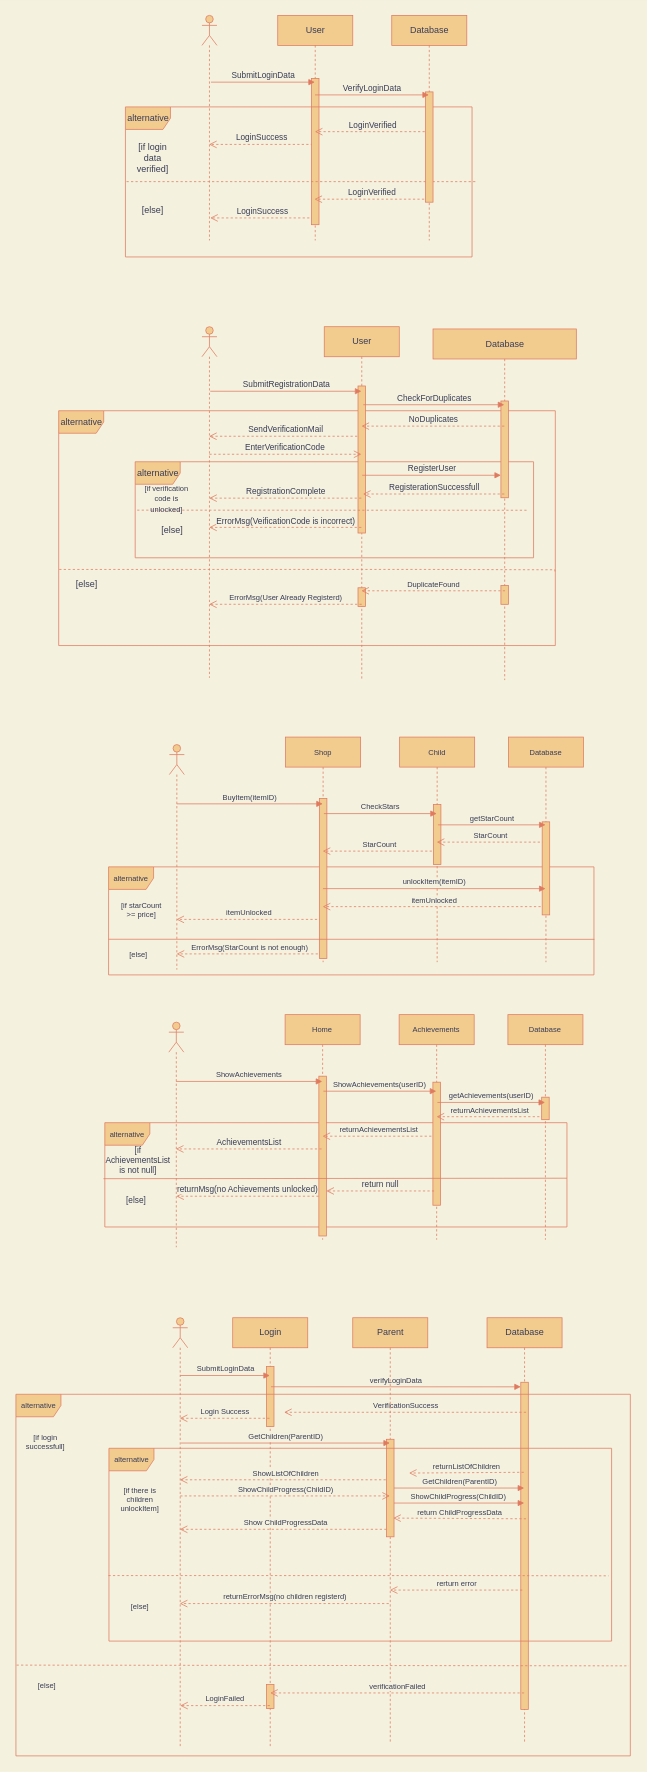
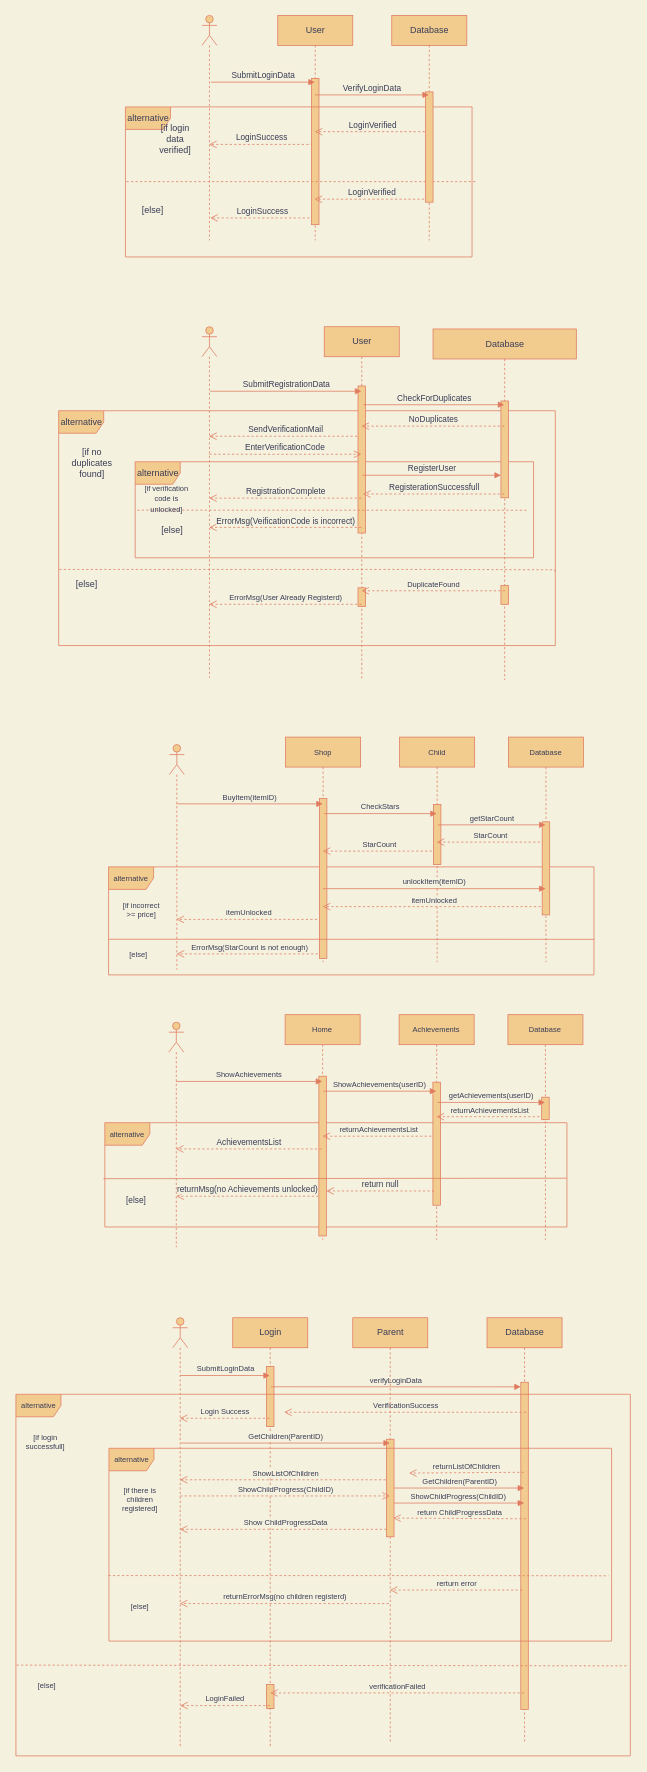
- <mxCell id="48" value="[if login data verified]" style="text;html=1;strokeColor=none;fillColor=none;align=center;verticalAlign=middle;whiteSpace=wrap;rounded=0;fontColor=#393C56;" parent="1" vertex="1"><mxGeometry x="172.5" y="195" width="60" height="30" as="geometry" /></mxCell>
+ <mxCell id="48" value="[if login data verified]" style="text;html=1;strokeColor=none;fillColor=none;align=center;verticalAlign=middle;whiteSpace=wrap;rounded=0;fontColor=#393C56;" parent="1" vertex="1"><mxGeometry x="202.5" y="170" width="60" height="30" as="geometry" /></mxCell>
+ <mxCell id="69" value="[if no duplicates found]" style="text;html=1;strokeColor=none;fillColor=none;align=center;verticalAlign=middle;whiteSpace=wrap;rounded=0;fontColor=#393C56;" parent="1" vertex="1"><mxGeometry x="95.5" y="594" width="52" height="46.95" as="geometry" /></mxCell>
- <mxCell id="90" value="[if starCount &amp;gt;= price]" style="text;html=1;strokeColor=none;fillColor=none;align=center;verticalAlign=middle;whiteSpace=wrap;rounded=0;fontSize=10;fontColor=#393C56;" parent="1" vertex="1"><mxGeometry x="158" y="1197" width="60" height="30" as="geometry" /></mxCell>
+ <mxCell id="90" value="[if incorrect &amp;gt;= price]" style="text;html=1;strokeColor=none;fillColor=none;align=center;verticalAlign=middle;whiteSpace=wrap;rounded=0;fontSize=10;fontColor=#393C56;" parent="1" vertex="1"><mxGeometry x="158" y="1197" width="60" height="30" as="geometry" /></mxCell>
- <mxCell id="112" value="&lt;font style=&quot;font-size: 11px;&quot;&gt;[if AchievementsList is not null]&lt;/font&gt;" style="text;html=1;strokeColor=none;fillColor=none;align=center;verticalAlign=middle;whiteSpace=wrap;rounded=0;fontSize=10;fontColor=#393C56;" vertex="1" parent="1"><mxGeometry x="153" y="1531" width="61" height="30" as="geometry" /></mxCell>
- <mxCell id="41" value="[if there is children unlockItem]" style="text;html=1;strokeColor=none;fillColor=none;align=center;verticalAlign=middle;whiteSpace=wrap;rounded=0;fontSize=10;fontColor=#393C56;" parent="1" vertex="1"><mxGeometry x="155.5" y="1983" width="60" height="30" as="geometry" /></mxCell>
+ <mxCell id="41" value="[if there is children registered]" style="text;html=1;strokeColor=none;fillColor=none;align=center;verticalAlign=middle;whiteSpace=wrap;rounded=0;fontSize=10;fontColor=#393C56;" parent="1" vertex="1"><mxGeometry x="155.5" y="1983" width="60" height="30" as="geometry" /></mxCell>
